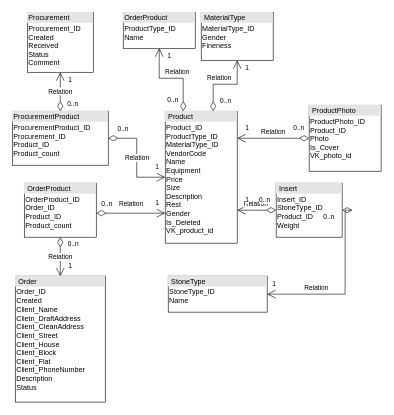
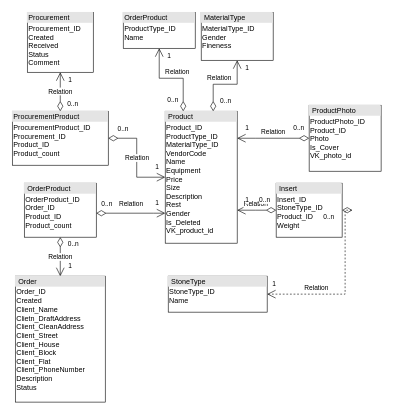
- <mxCell id="20" value="Relation" style="endArrow=open;html=1;endSize=12;startArrow=diamondThin;startSize=14;startFill=0;edgeStyle=orthogonalEdgeStyle;rounded=0;" parent="1" source="4" target="5" edge="1"><mxGeometry x="0.403" y="-10" relative="1" as="geometry"><mxPoint x="695" y="520" as="sourcePoint" /><mxPoint x="580" y="480" as="targetPoint" /><Array as="points"><mxPoint x="575" y="490" /></Array><mxPoint as="offset" /></mxGeometry></mxCell>
+ <mxCell id="20" value="Relation" style="endArrow=open;html=1;endSize=12;startArrow=diamondThin;startSize=14;startFill=0;edgeStyle=orthogonalEdgeStyle;rounded=0;dashed=1;" parent="1" source="4" target="5" edge="1"><mxGeometry x="0.403" y="-10" relative="1" as="geometry"><mxPoint x="695" y="520" as="sourcePoint" /><mxPoint x="580" y="480" as="targetPoint" /><Array as="points"><mxPoint x="575" y="490" /></Array><mxPoint as="offset" /></mxGeometry></mxCell>
